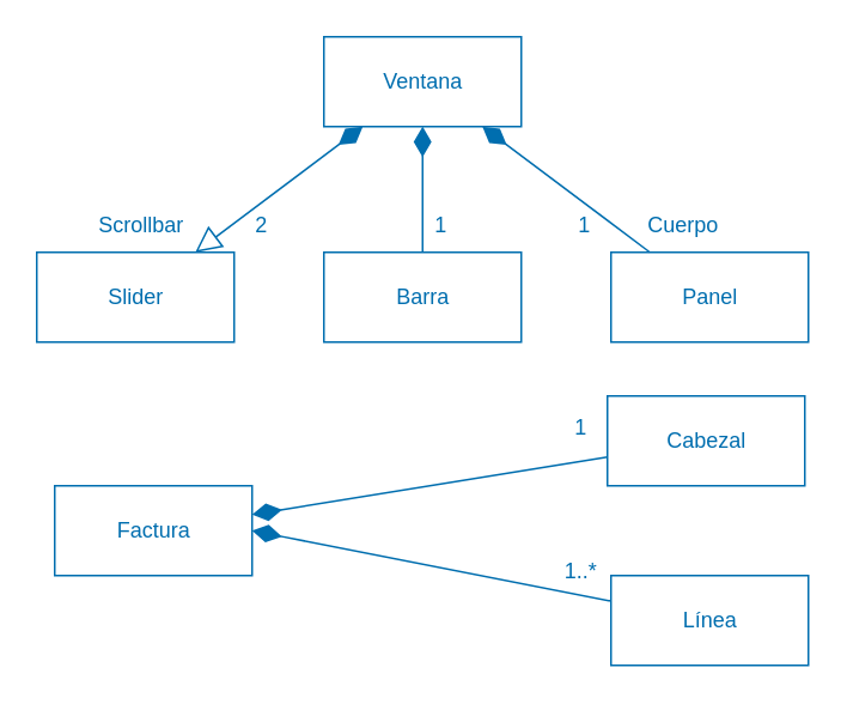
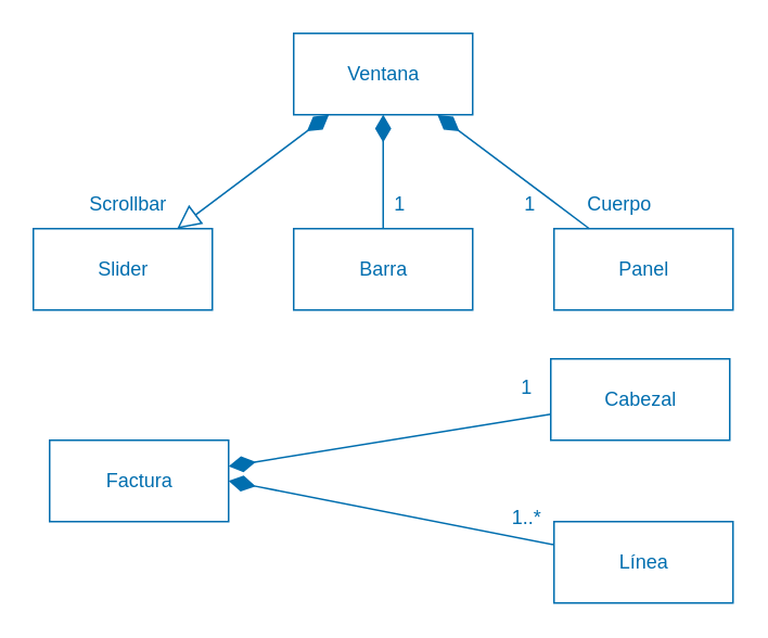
- <mxCell id="16" value="2" style="text;html=1;align=center;verticalAlign=middle;resizable=0;points=[];autosize=1;strokeColor=none;fillColor=none;fontColor=#006EAF;" vertex="1" parent="1"><mxGeometry x="130" y="110" width="30" height="30" as="geometry" /></mxCell>
